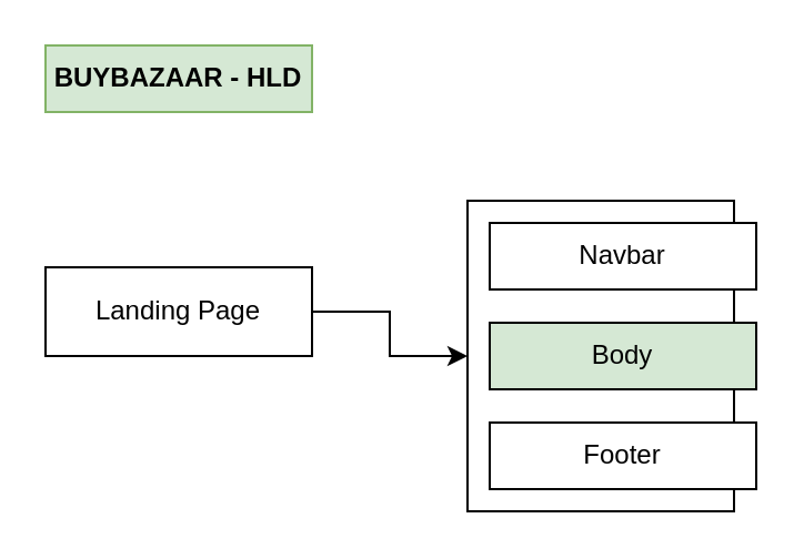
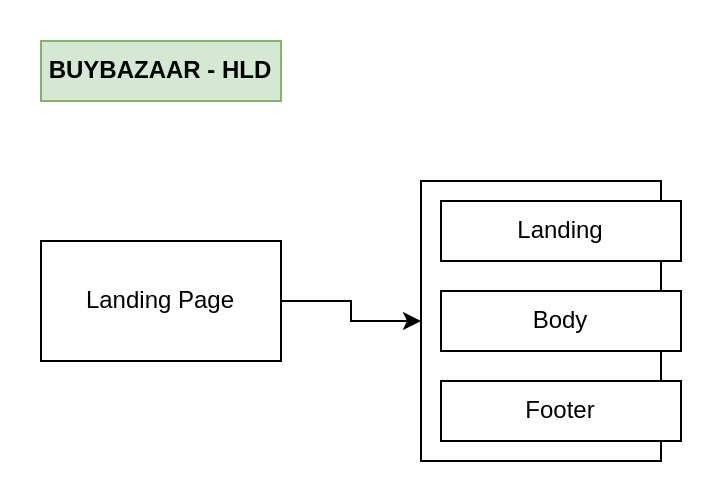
- <mxCell id="6" value="Navbar" style="rounded=0;whiteSpace=wrap;html=1;" vertex="1" parent="1"><mxGeometry x="220" y="100" width="120" height="30" as="geometry" /></mxCell>
+ <mxCell id="6" value="Landing" style="rounded=0;whiteSpace=wrap;html=1;" vertex="1" parent="1"><mxGeometry x="220" y="100" width="120" height="30" as="geometry" /></mxCell>
- <mxCell id="4" value="Landing Page" style="rounded=0;whiteSpace=wrap;html=1;" vertex="1" parent="1"><mxGeometry x="20" y="120" width="120" height="40" as="geometry" /></mxCell>
+ <mxCell id="4" value="Landing Page" style="rounded=0;whiteSpace=wrap;html=1;" vertex="1" parent="1"><mxGeometry x="20" y="120" width="120" height="60" as="geometry" /></mxCell>
- <mxCell id="7" value="Body" style="rounded=0;whiteSpace=wrap;html=1;fillColor=#d5e8d4;" vertex="1" parent="1"><mxGeometry x="220" y="145" width="120" height="30" as="geometry" /></mxCell>
+ <mxCell id="7" value="Body" style="rounded=0;whiteSpace=wrap;html=1;" vertex="1" parent="1"><mxGeometry x="220" y="145" width="120" height="30" as="geometry" /></mxCell>
